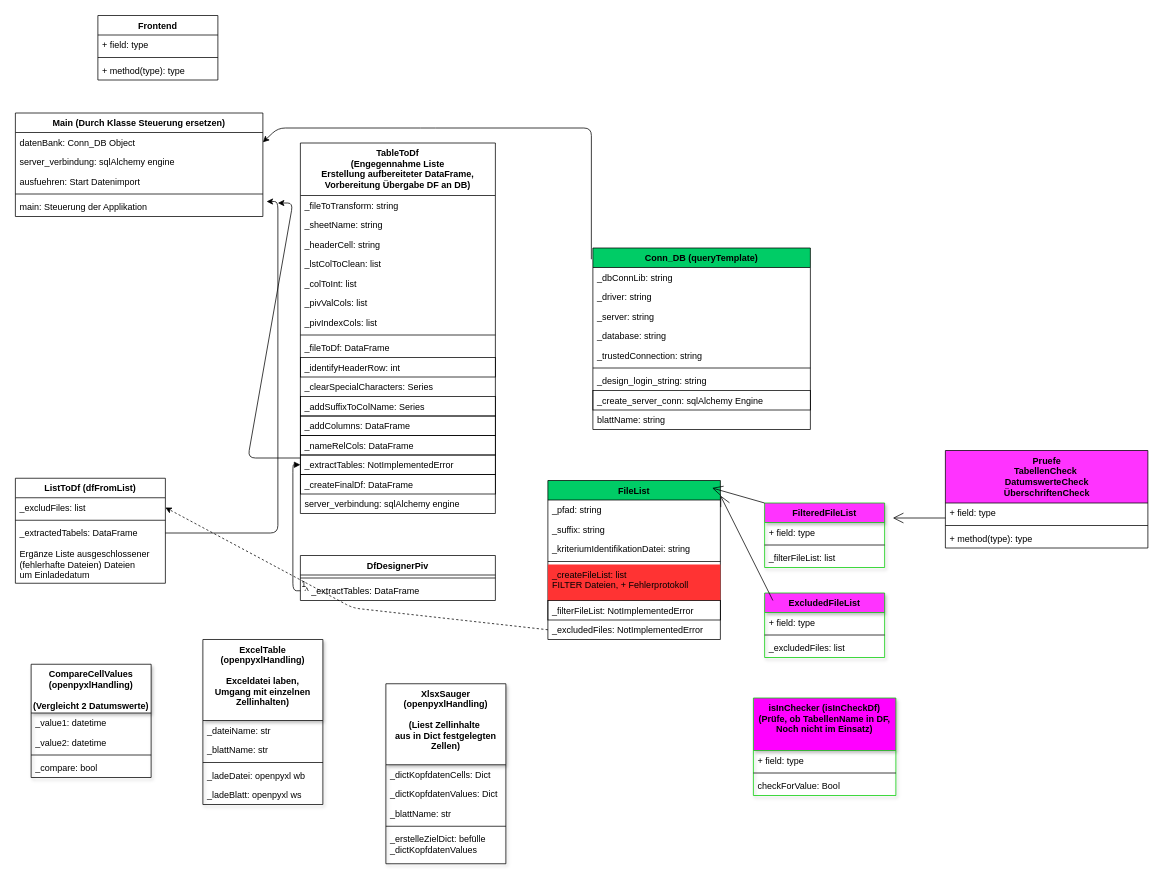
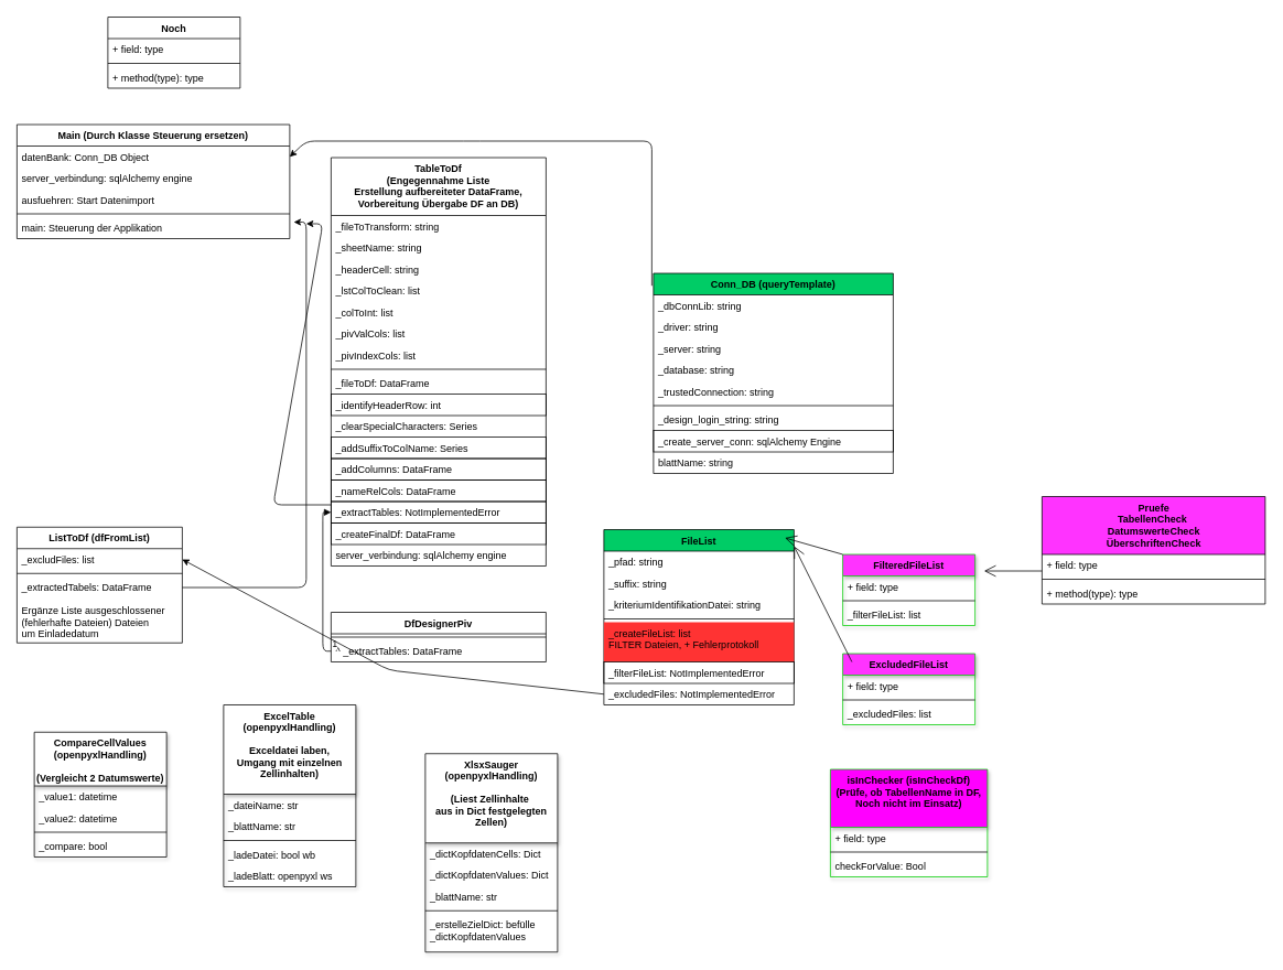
- <mxCell id="61" value="Frontend" style="swimlane;fontStyle=1;align=center;verticalAlign=top;childLayout=stackLayout;horizontal=1;startSize=26;horizontalStack=0;resizeParent=1;resizeParentMax=0;resizeLast=0;collapsible=1;marginBottom=0;" vertex="1" parent="1"><mxGeometry x="130" y="20" width="160" height="86" as="geometry" /></mxCell>
+ <mxCell id="61" value="Noch" style="swimlane;fontStyle=1;align=center;verticalAlign=top;childLayout=stackLayout;horizontal=1;startSize=26;horizontalStack=0;resizeParent=1;resizeParentMax=0;resizeLast=0;collapsible=1;marginBottom=0;" vertex="1" parent="1"><mxGeometry x="130" y="20" width="160" height="86" as="geometry" /></mxCell>
- <mxCell id="53" value="" style="endArrow=classic;html=1;entryX=1;entryY=0.5;entryDx=0;entryDy=0;exitX=0;exitY=0.5;exitDx=0;exitDy=0;dashed=1;" parent="1" source="48" target="50" edge="1"><mxGeometry width="50" height="50" relative="1" as="geometry"><mxPoint x="660" y="827" as="sourcePoint" /><mxPoint x="710" y="777" as="targetPoint" /><Array as="points"><mxPoint x="470" y="810" /></Array></mxGeometry></mxCell>
+ <mxCell id="53" value="" style="endArrow=classic;html=1;entryX=1;entryY=0.5;entryDx=0;entryDy=0;exitX=0;exitY=0.5;exitDx=0;exitDy=0;" parent="1" source="48" target="50" edge="1"><mxGeometry width="50" height="50" relative="1" as="geometry"><mxPoint x="660" y="827" as="sourcePoint" /><mxPoint x="710" y="777" as="targetPoint" /><Array as="points"><mxPoint x="470" y="810" /></Array></mxGeometry></mxCell>
- <mxCell id="84" value="_ladeDatei: openpyxl wb" style="text;strokeColor=none;fillColor=none;align=left;verticalAlign=top;spacingLeft=4;spacingRight=4;overflow=hidden;rotatable=0;points=[[0,0.5],[1,0.5]];portConstraint=eastwest;" vertex="1" parent="80"><mxGeometry y="168" width="160" height="26" as="geometry" /></mxCell>
+ <mxCell id="84" value="_ladeDatei: bool wb" style="text;strokeColor=none;fillColor=none;align=left;verticalAlign=top;spacingLeft=4;spacingRight=4;overflow=hidden;rotatable=0;points=[[0,0.5],[1,0.5]];portConstraint=eastwest;" vertex="1" parent="80"><mxGeometry y="168" width="160" height="26" as="geometry" /></mxCell>
